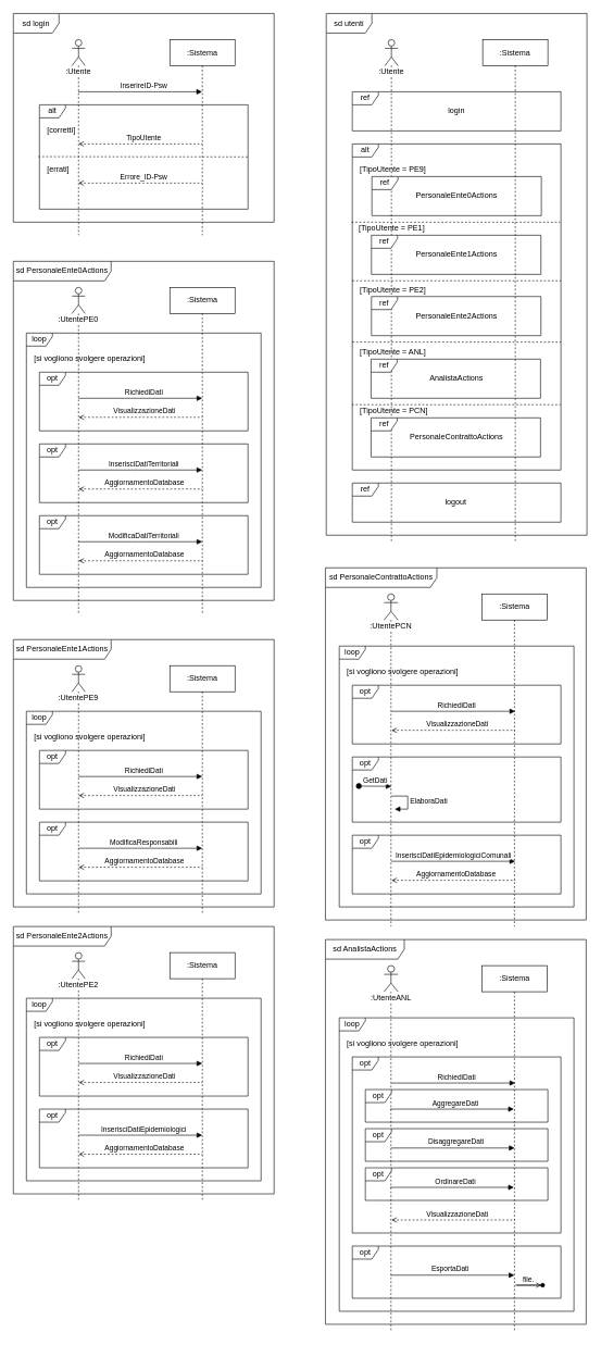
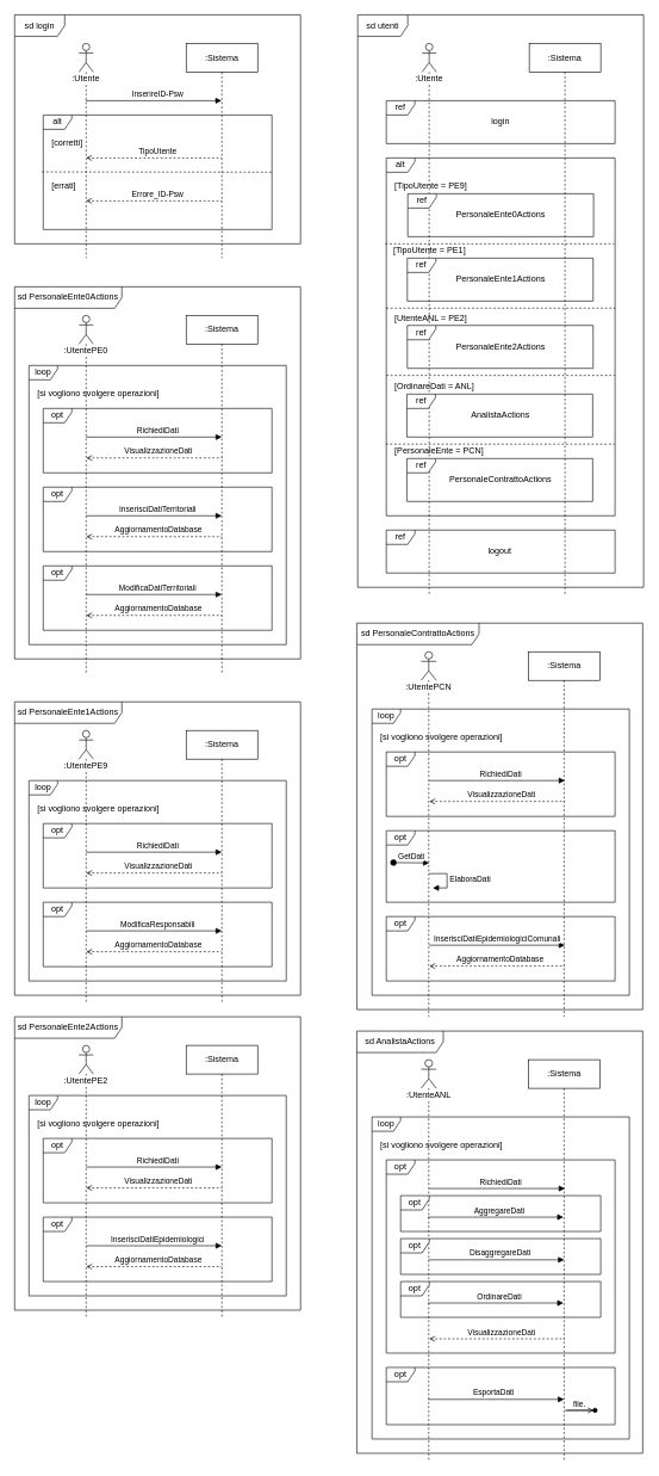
- <mxCell id="34" value="[TipoUtente = PE2]" style="text;html=1;strokeColor=none;fillColor=none;align=left;verticalAlign=middle;whiteSpace=wrap;rounded=0;" parent="1" vertex="1"><mxGeometry x="550" y="434" width="280" height="20" as="geometry" /></mxCell>
+ <mxCell id="34" value="[UtenteANL = PE2]" style="text;html=1;strokeColor=none;fillColor=none;align=left;verticalAlign=middle;whiteSpace=wrap;rounded=0;" parent="1" vertex="1"><mxGeometry x="550" y="434" width="280" height="20" as="geometry" /></mxCell>
- <mxCell id="35" value="[TipoUtente = ANL]" style="text;html=1;strokeColor=none;fillColor=none;align=left;verticalAlign=middle;whiteSpace=wrap;rounded=0;" parent="1" vertex="1"><mxGeometry x="550" y="530" width="280" height="20" as="geometry" /></mxCell>
+ <mxCell id="35" value="[OrdinareDati = ANL]" style="text;html=1;strokeColor=none;fillColor=none;align=left;verticalAlign=middle;whiteSpace=wrap;rounded=0;" parent="1" vertex="1"><mxGeometry x="550" y="530" width="280" height="20" as="geometry" /></mxCell>
- <mxCell id="36" value="[TipoUtente = PCN]" style="text;html=1;strokeColor=none;fillColor=none;align=left;verticalAlign=middle;whiteSpace=wrap;rounded=0;" parent="1" vertex="1"><mxGeometry x="550" y="620" width="280" height="20" as="geometry" /></mxCell>
+ <mxCell id="36" value="[PersonaleEnte = PCN]" style="text;html=1;strokeColor=none;fillColor=none;align=left;verticalAlign=middle;whiteSpace=wrap;rounded=0;" parent="1" vertex="1"><mxGeometry x="550" y="620" width="280" height="20" as="geometry" /></mxCell>
